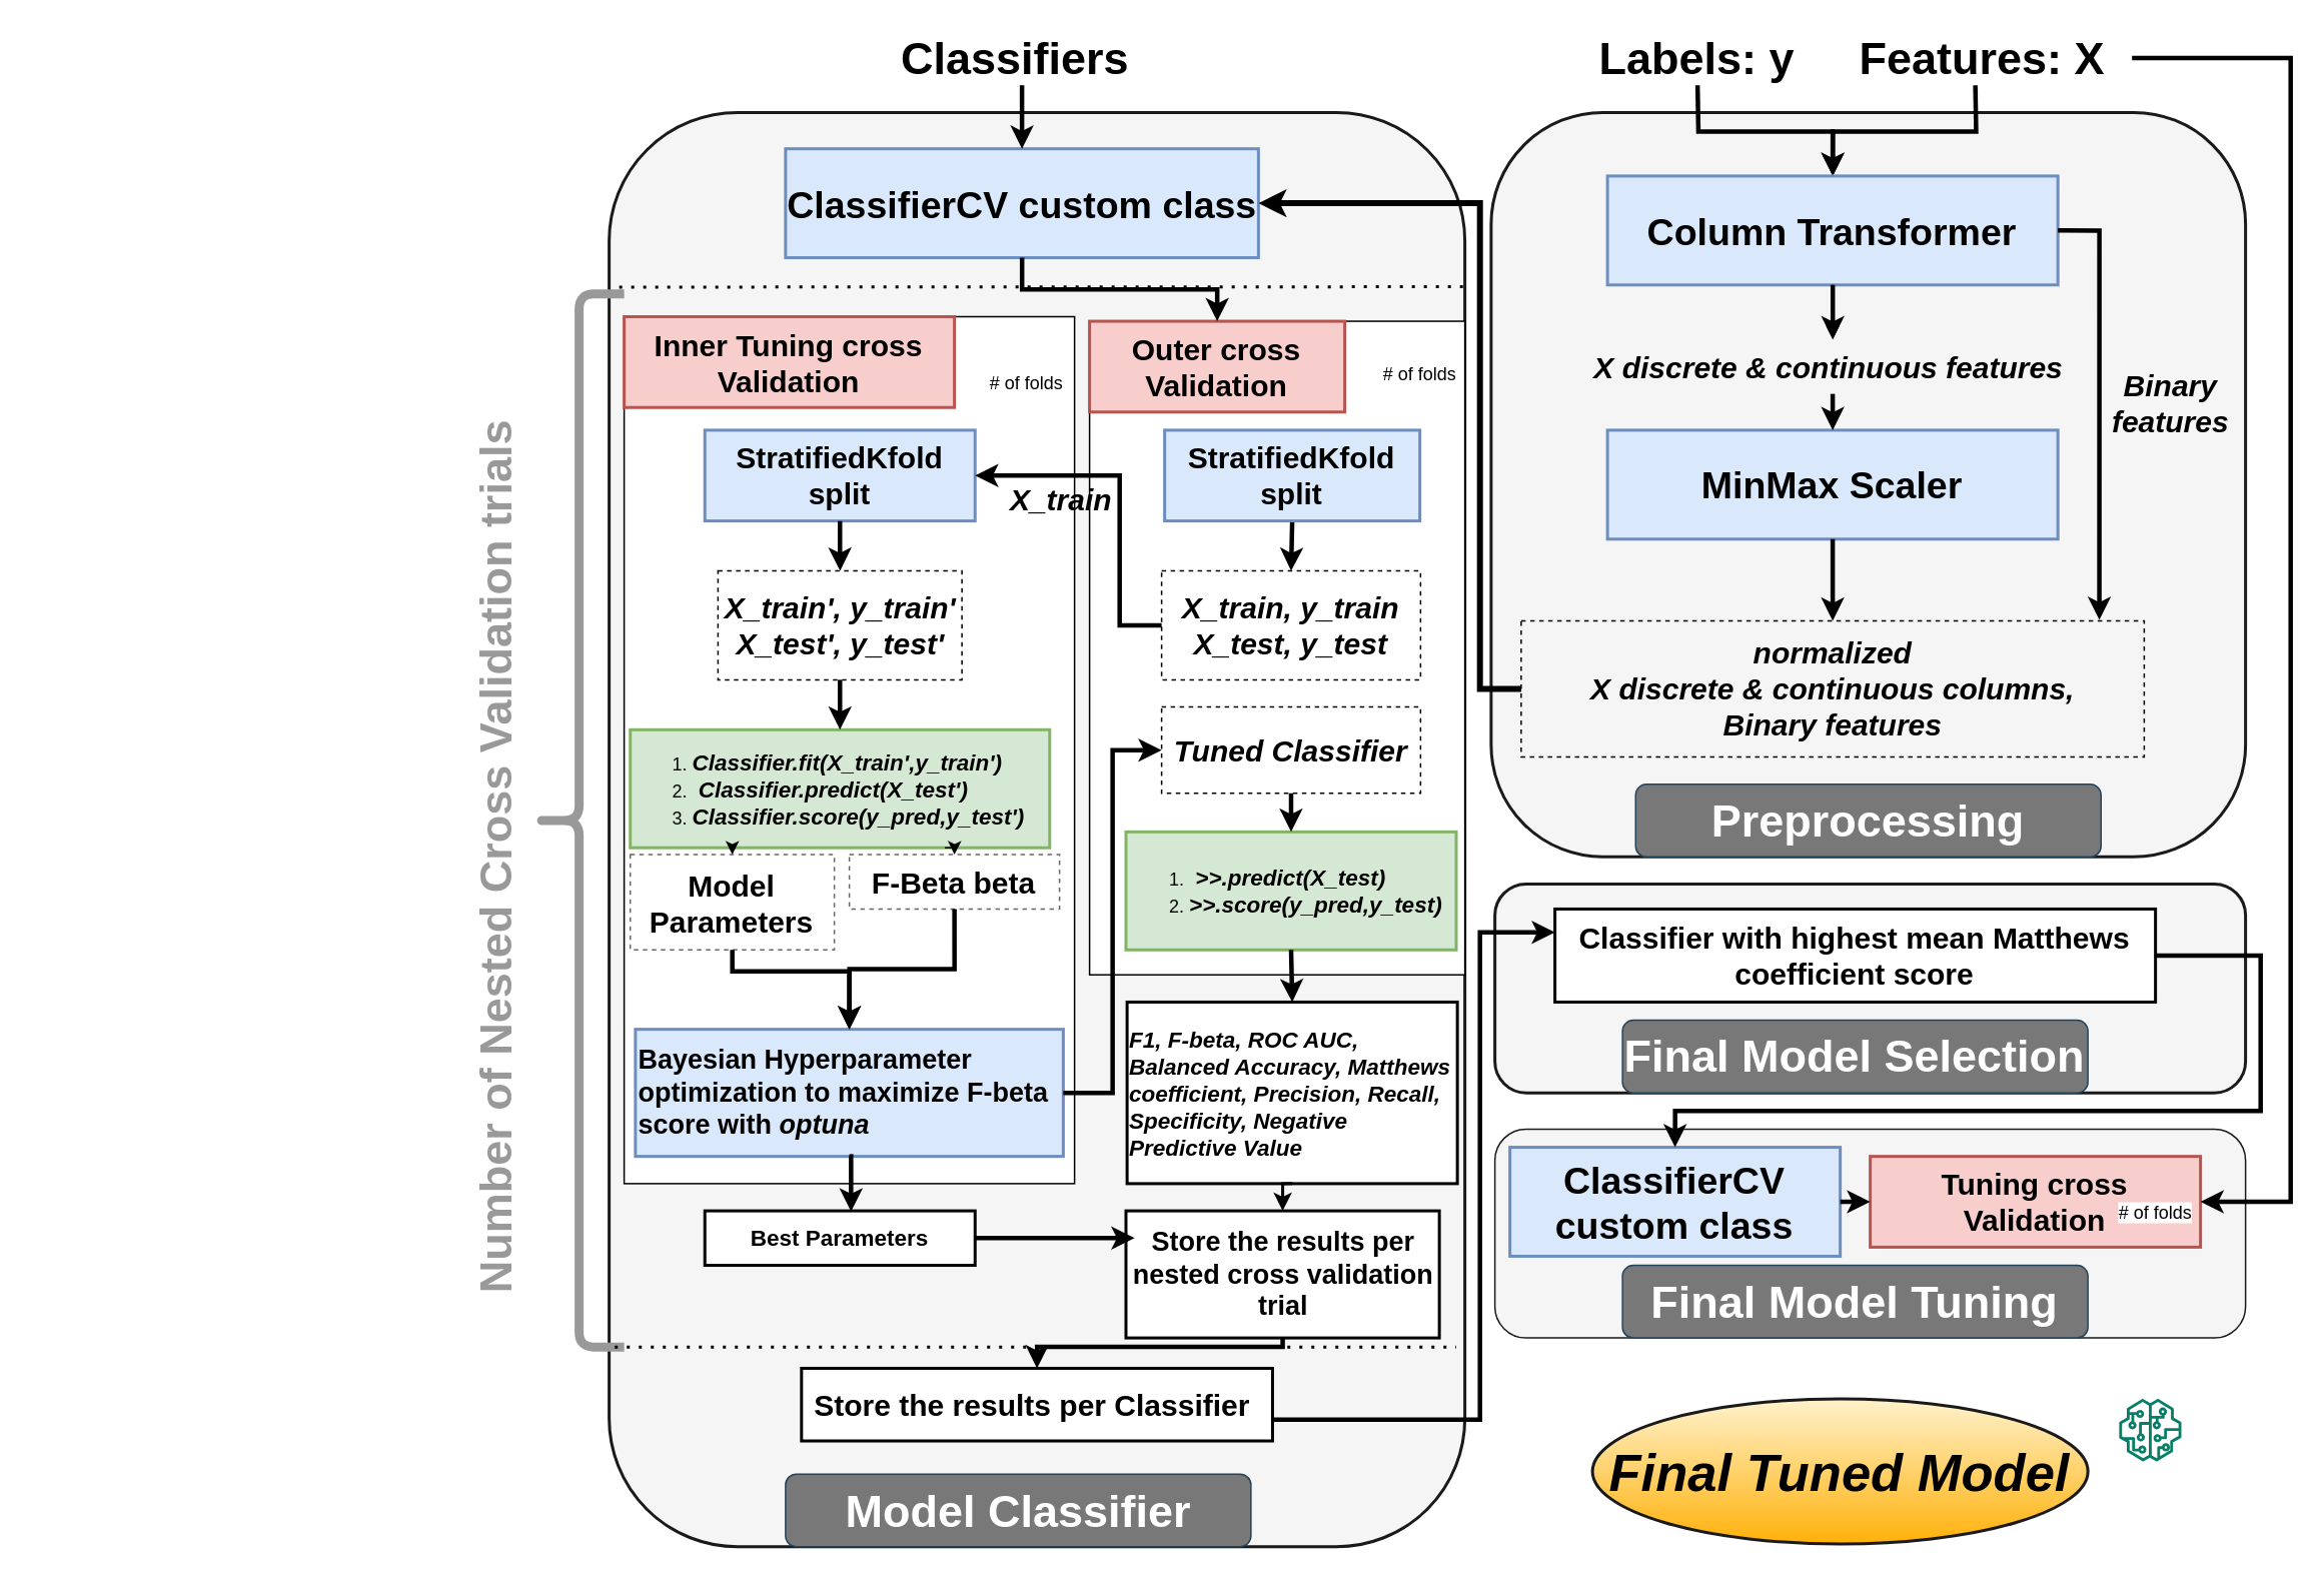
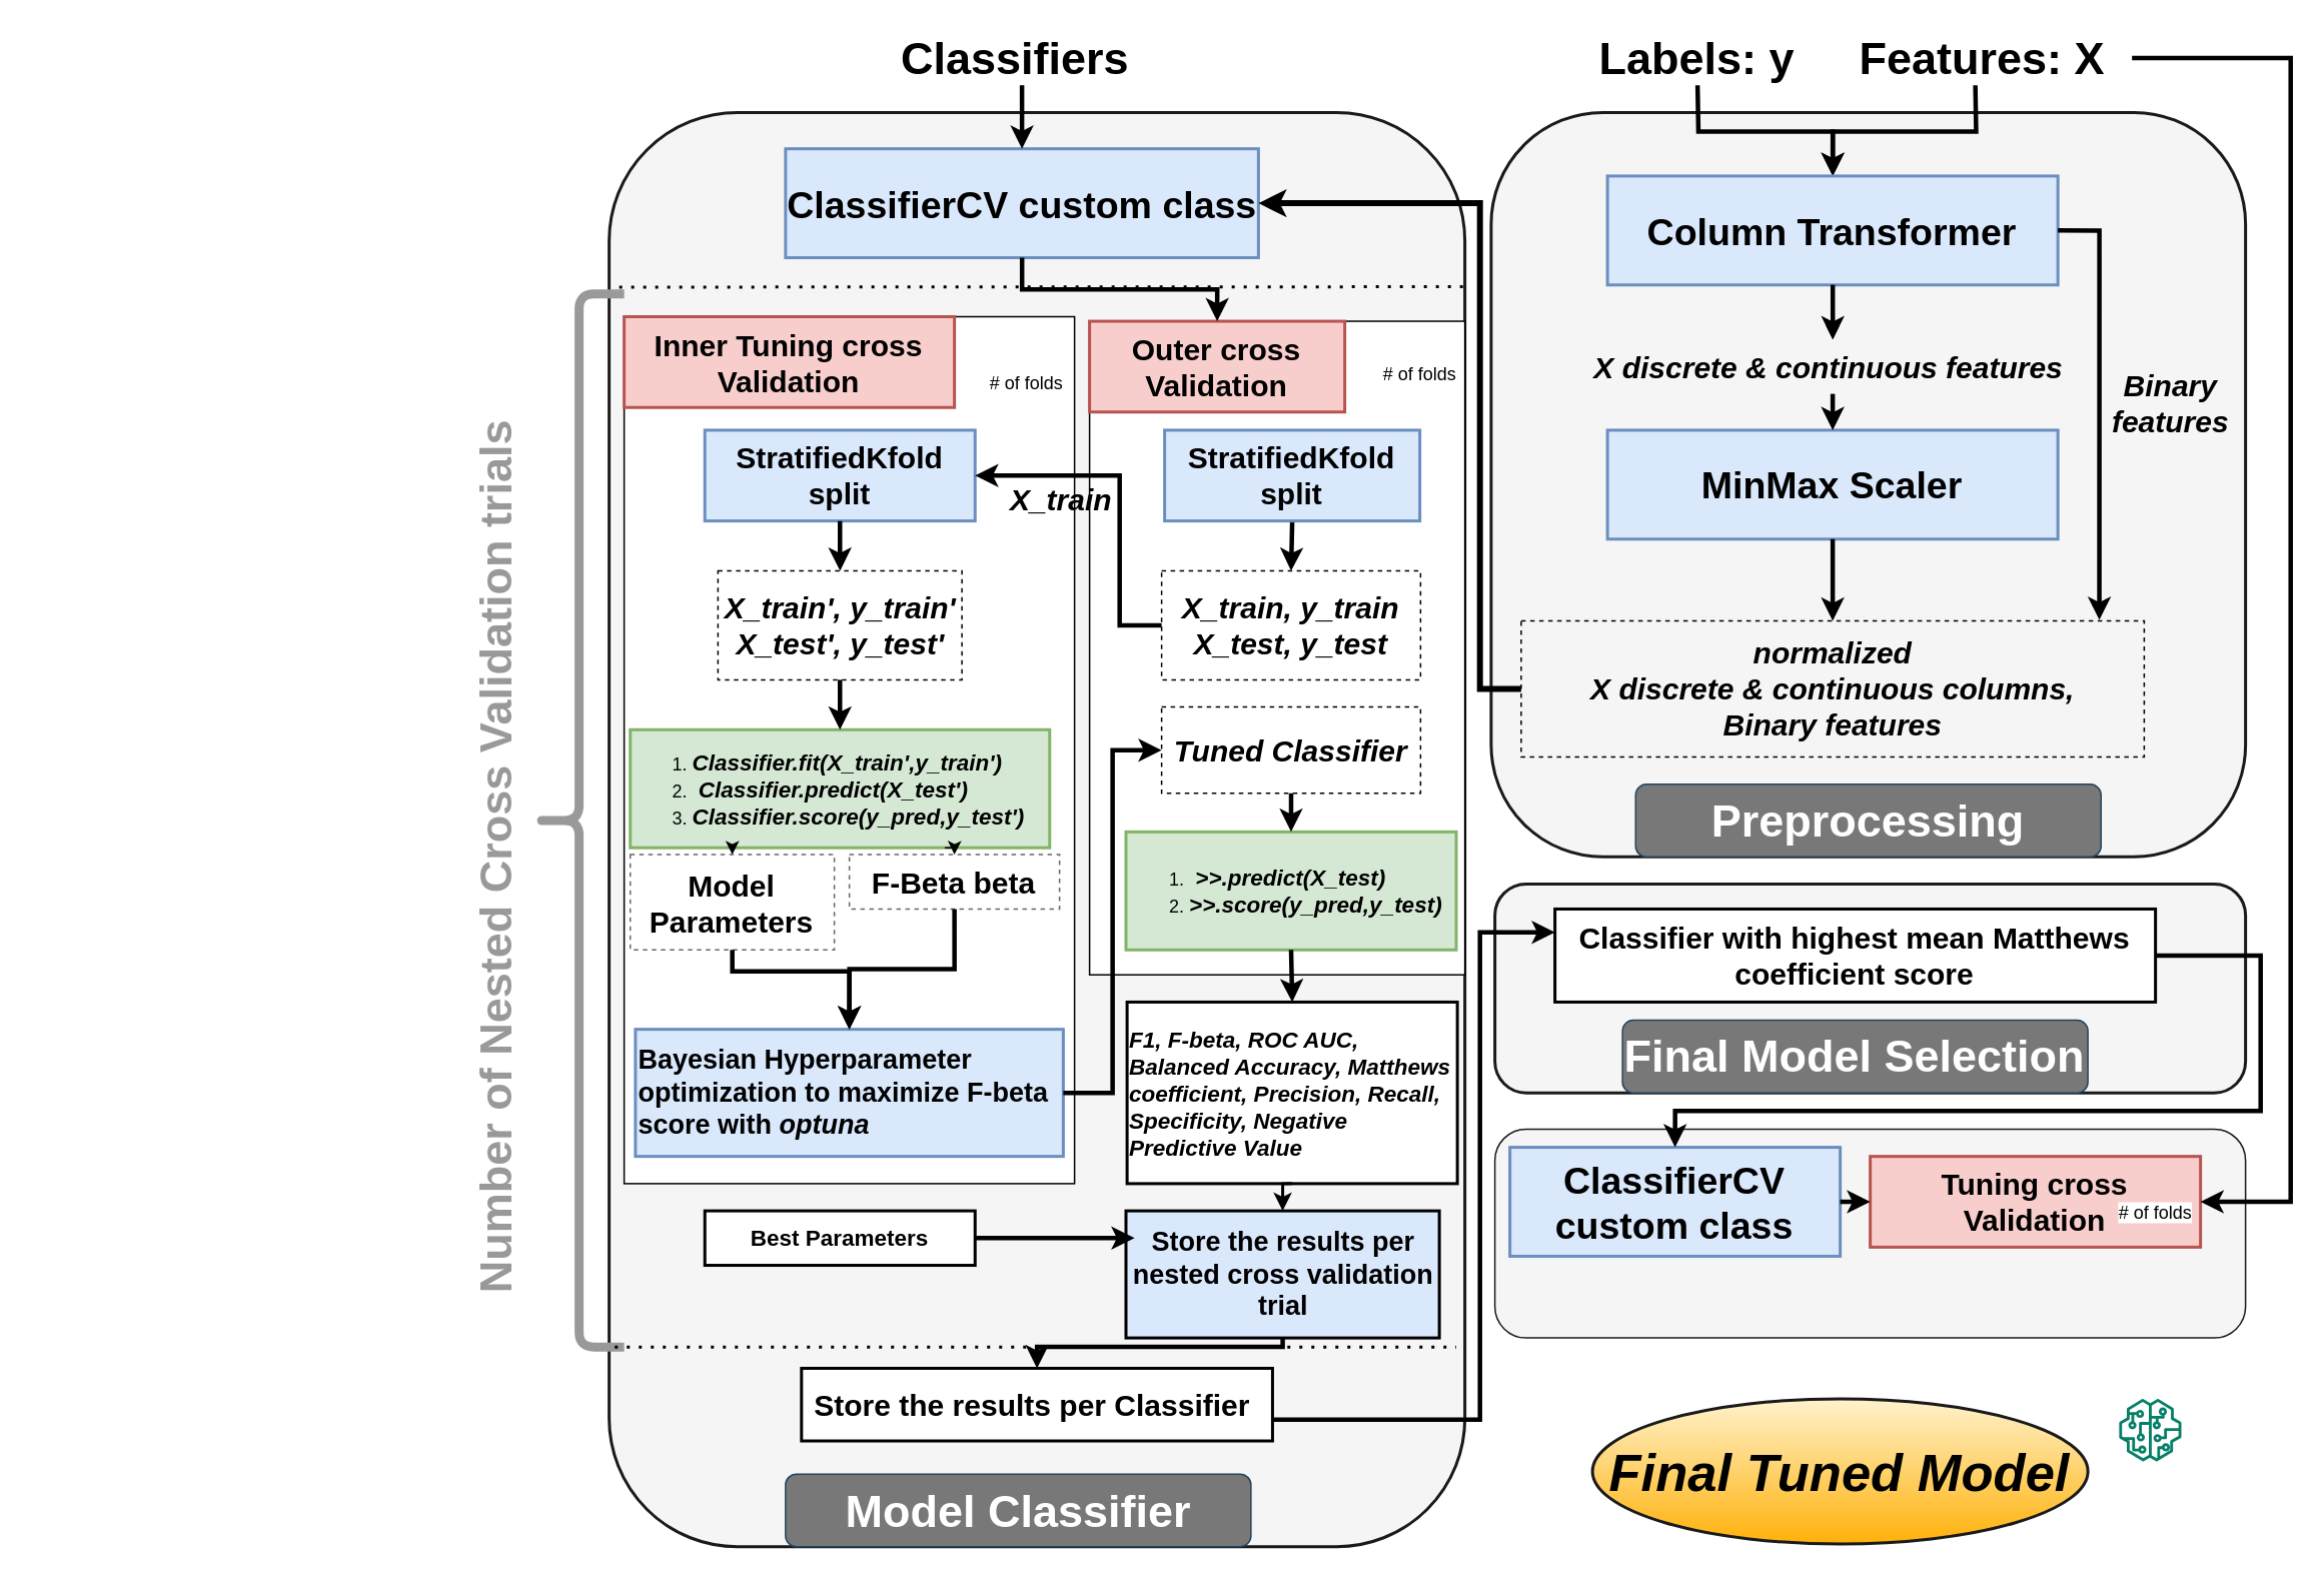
- <mxCell id="57" style="edgeStyle=orthogonalEdgeStyle;rounded=0;orthogonalLoop=1;jettySize=auto;html=1;exitX=0.5;exitY=1;exitDx=0;exitDy=0;entryX=0.541;entryY=0.012;entryDx=0;entryDy=0;entryPerimeter=0;strokeWidth=3;" edge="1" parent="2" source="44" target="56"><mxGeometry relative="1" as="geometry" /></mxCell>
- <mxCell id="59" value="&lt;font style=&quot;font-size: 18px;&quot;&gt;&lt;b&gt;Store the results per nested cross validation trial&lt;/b&gt;&lt;/font&gt;" style="rounded=0;whiteSpace=wrap;html=1;align=center;strokeWidth=2;" vertex="1" parent="2"><mxGeometry x="430.5" y="786.228" width="208.75" height="84.671" as="geometry" /></mxCell>
+ <mxCell id="59" value="&lt;font style=&quot;font-size: 18px;&quot;&gt;&lt;b&gt;Store the results per nested cross validation trial&lt;/b&gt;&lt;/font&gt;" style="rounded=0;whiteSpace=wrap;html=1;align=center;strokeWidth=2;fillColor=#dae8fc;" vertex="1" parent="2"><mxGeometry x="430.5" y="786.228" width="208.75" height="84.671" as="geometry" /></mxCell>
- <mxCell id="68" value="&lt;font color=&quot;#ffffff&quot; style=&quot;font-size: 30px;&quot;&gt;&lt;b&gt;Final Model Tuning&lt;/b&gt;&lt;/font&gt;" style="rounded=1;whiteSpace=wrap;html=1;fillColor=#787878;strokeColor=#23445d;" vertex="1" parent="2"><mxGeometry x="761.25" y="822.515" width="310" height="48.383" as="geometry" /></mxCell>
